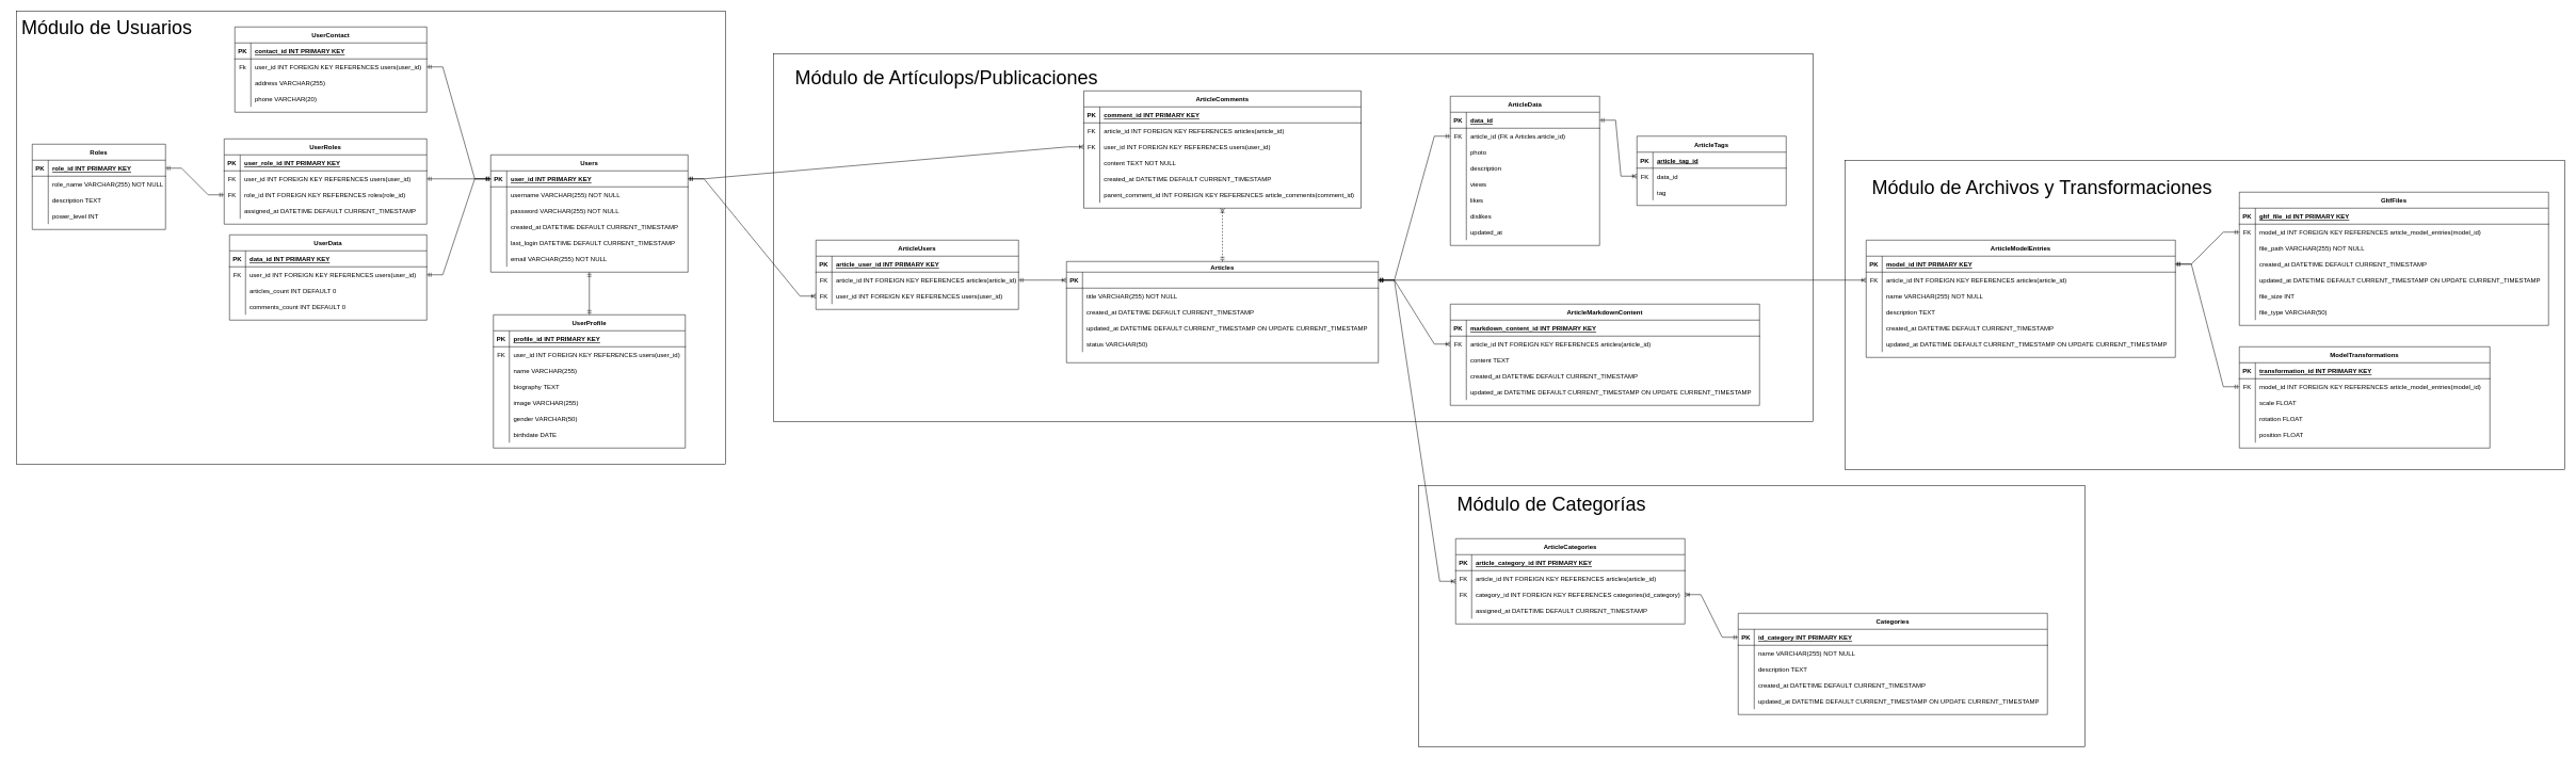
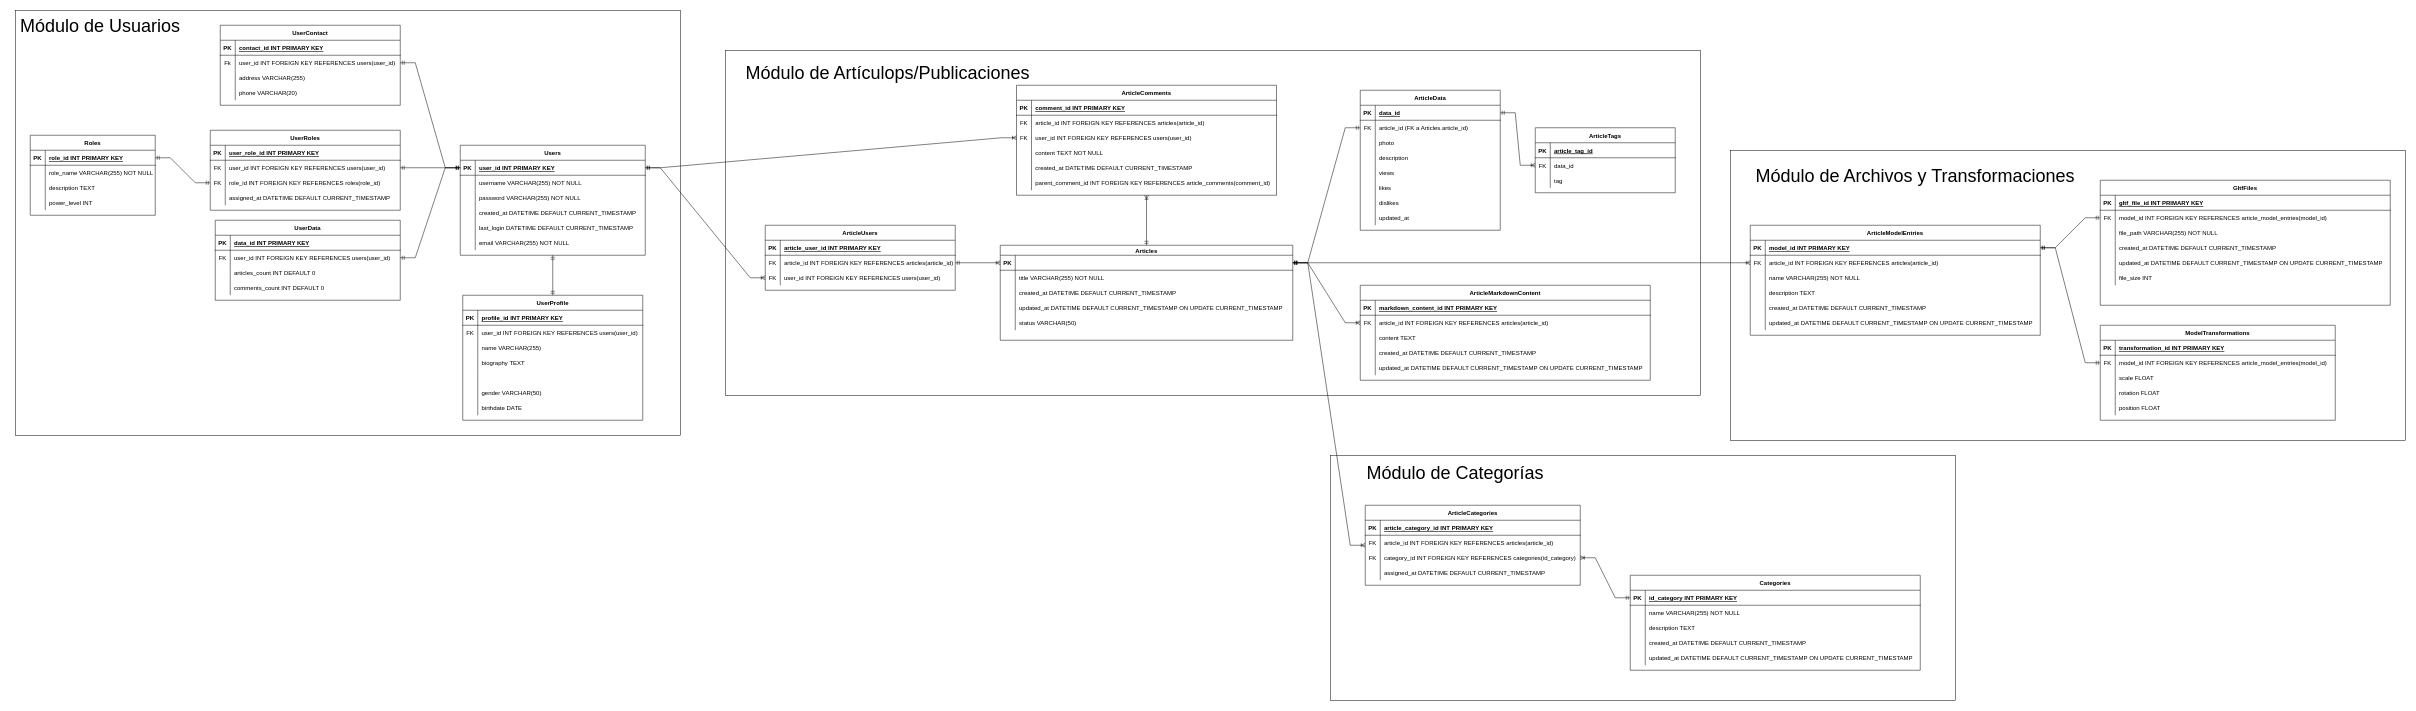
- <mxCell id="284" value="" style="fontSize=12;html=1;endArrow=ERoneToMany;startArrow=ERmandOne;rounded=0;dashed=1;" edge="1" parent="1" source="103" target="118"><mxGeometry width="100" height="100" relative="1" as="geometry"><mxPoint x="1900" y="380" as="sourcePoint" /><mxPoint x="2262" y="250" as="targetPoint" /></mxGeometry></mxCell>
+ <mxCell id="284" value="" style="fontSize=12;html=1;endArrow=ERoneToMany;startArrow=ERmandOne;rounded=0;" edge="1" parent="1" source="103" target="118"><mxGeometry width="100" height="100" relative="1" as="geometry"><mxPoint x="1900" y="380" as="sourcePoint" /><mxPoint x="2262" y="250" as="targetPoint" /></mxGeometry></mxCell>
- <mxCell id="243" value="file_type VARCHAR(50)" style="shape=partialRectangle;overflow=hidden;connectable=0;fillColor=none;top=0;left=0;bottom=0;right=0;align=left;spacingLeft=6;" vertex="1" parent="241"><mxGeometry x="30" width="550" height="30" as="geometry"><mxRectangle width="550" height="30" as="alternateBounds" /></mxGeometry></mxCell>
- <mxCell id="52" value="image VARCHAR(255)" style="shape=partialRectangle;overflow=hidden;connectable=0;fillColor=none;top=0;left=0;bottom=0;right=0;align=left;spacingLeft=6;" vertex="1" parent="50"><mxGeometry x="30" width="330" height="30" as="geometry"><mxRectangle width="330" height="30" as="alternateBounds" /></mxGeometry></mxCell>
